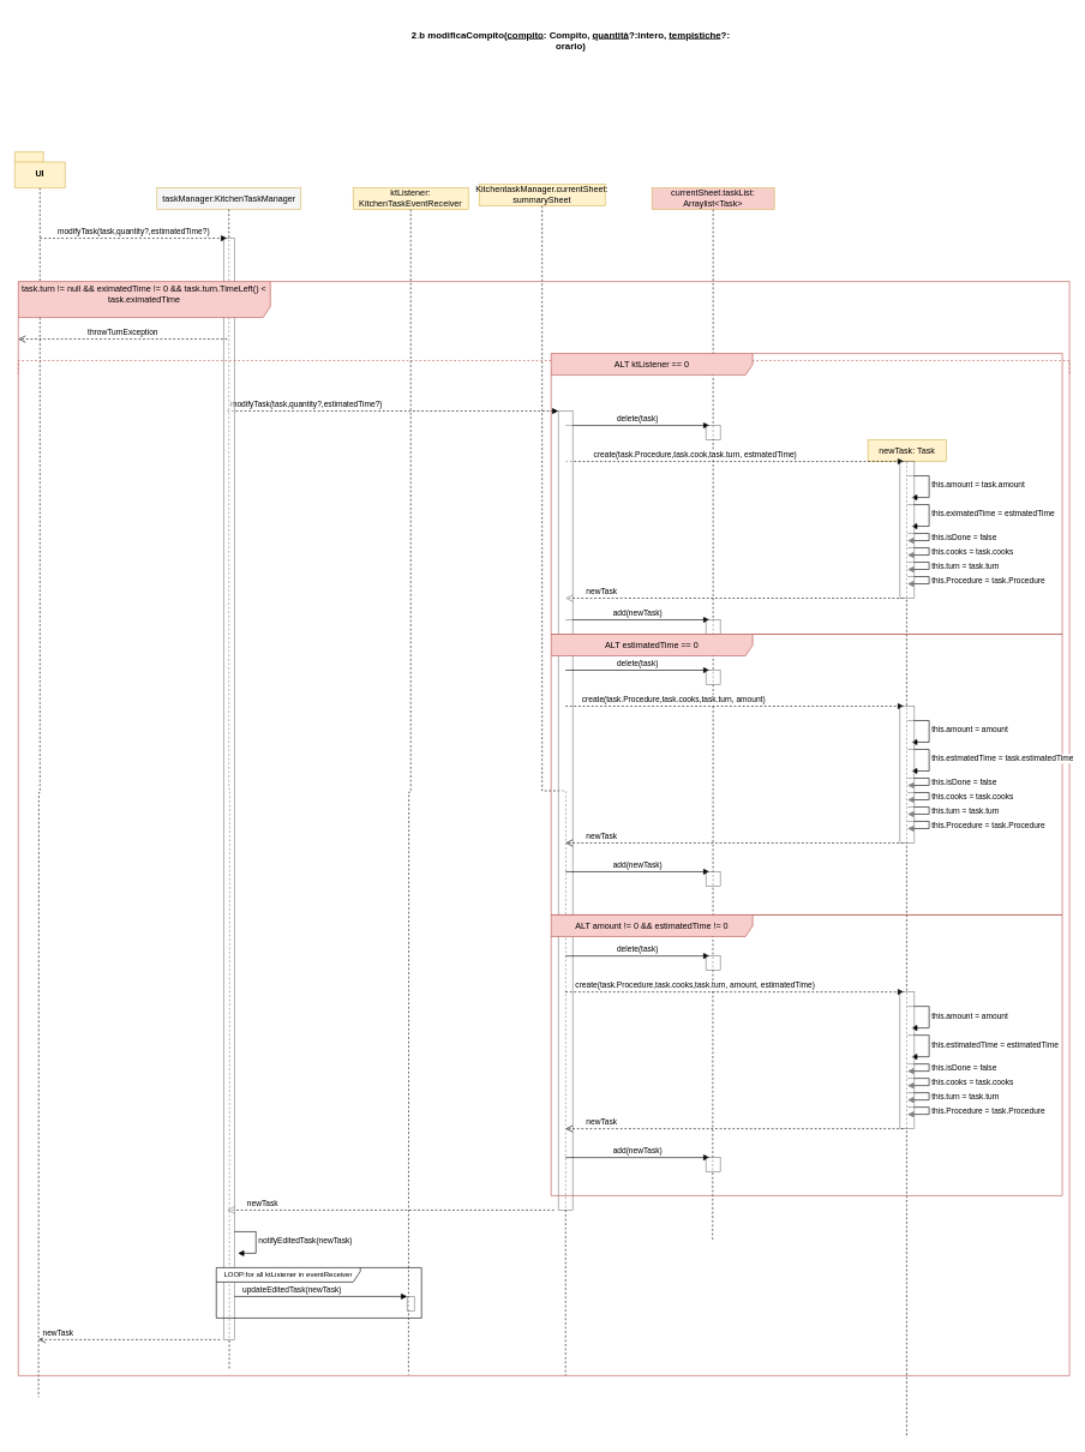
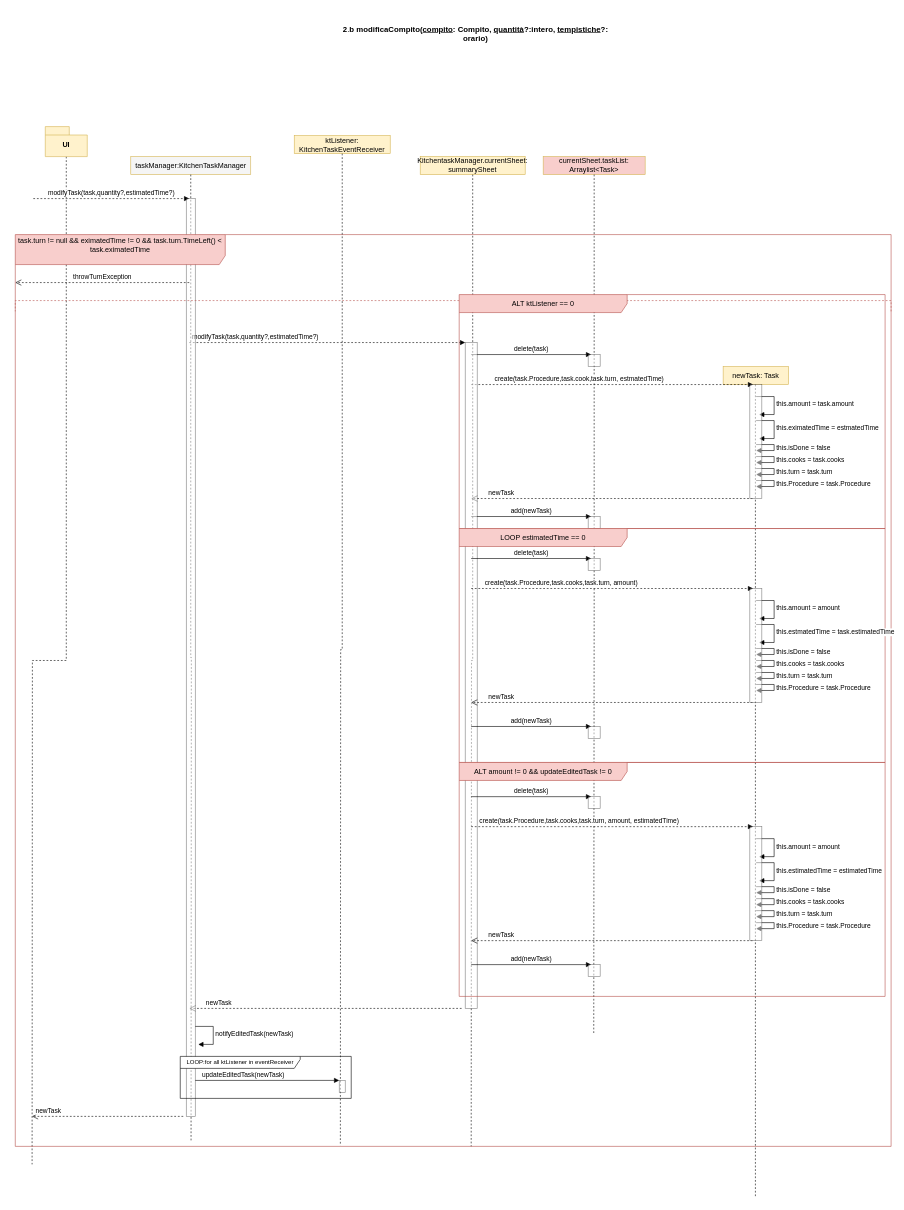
- <mxCell id="4" value="UI" style="shape=folder;fontStyle=1;spacingTop=10;tabWidth=40;tabHeight=14;tabPosition=left;html=1;whiteSpace=wrap;fillColor=#fff2cc;strokeColor=#d6b656;" parent="1" vertex="1"><mxGeometry x="20" y="210" width="70" height="50" as="geometry" /></mxCell>
+ <mxCell id="4" value="UI" style="shape=folder;fontStyle=1;spacingTop=10;tabWidth=40;tabHeight=14;tabPosition=left;html=1;whiteSpace=wrap;fillColor=#fff2cc;strokeColor=#d6b656;" parent="1" vertex="1"><mxGeometry x="75" y="210" width="70" height="50" as="geometry" /></mxCell>
- <mxCell id="12" value="KitchentaskManager.currentSheet: summarySheet" style="html=1;whiteSpace=wrap;fillColor=#fff2cc;strokeColor=#d6b656;" parent="1" vertex="1"><mxGeometry x="665" y="255" width="175" height="30" as="geometry" /></mxCell>
+ <mxCell id="12" value="KitchentaskManager.currentSheet: summarySheet" style="html=1;whiteSpace=wrap;fillColor=#fff2cc;strokeColor=#d6b656;" parent="1" vertex="1"><mxGeometry x="700" y="260" width="175" height="30" as="geometry" /></mxCell>
- <mxCell id="7" value="ktListener: KitchenTaskEventReceiver" style="html=1;whiteSpace=wrap;fillColor=#fff2cc;strokeColor=#d6b656;" parent="1" vertex="1"><mxGeometry x="490" y="260" width="160" height="30" as="geometry" /></mxCell>
+ <mxCell id="7" value="ktListener: KitchenTaskEventReceiver" style="html=1;whiteSpace=wrap;fillColor=#fff2cc;strokeColor=#d6b656;" parent="1" vertex="1"><mxGeometry x="490" y="225" width="160" height="30" as="geometry" /></mxCell>
- <mxCell id="40" value="ALT estimatedTime == 0" style="shape=umlFrame;whiteSpace=wrap;html=1;pointerEvents=0;width=280;height=30;fillColor=#f8cecc;strokeColor=#b85450;" parent="1" vertex="1"><mxGeometry x="765" y="880" width="710" height="390" as="geometry" /></mxCell>
+ <mxCell id="40" value="LOOP estimatedTime == 0" style="shape=umlFrame;whiteSpace=wrap;html=1;pointerEvents=0;width=280;height=30;fillColor=#f8cecc;strokeColor=#b85450;" parent="1" vertex="1"><mxGeometry x="765" y="880" width="710" height="390" as="geometry" /></mxCell>
- <mxCell id="41" value="ALT amount != 0 &amp;amp;&amp;amp; estimatedTime != 0" style="shape=umlFrame;whiteSpace=wrap;html=1;pointerEvents=0;width=280;height=30;fillColor=#f8cecc;strokeColor=#b85450;" parent="1" vertex="1"><mxGeometry x="765" y="1270" width="710" height="390" as="geometry" /></mxCell>
+ <mxCell id="41" value="ALT amount != 0 &amp;amp;&amp;amp; updateEditedTask != 0" style="shape=umlFrame;whiteSpace=wrap;html=1;pointerEvents=0;width=280;height=30;fillColor=#f8cecc;strokeColor=#b85450;" parent="1" vertex="1"><mxGeometry x="765" y="1270" width="710" height="390" as="geometry" /></mxCell>
